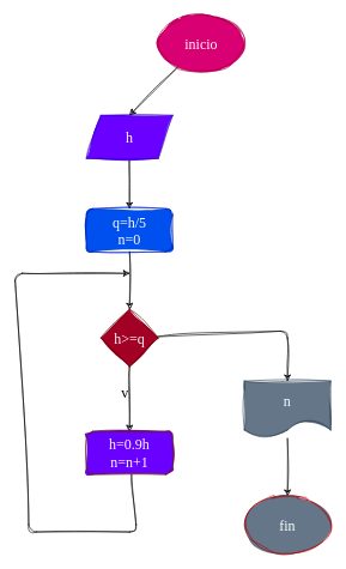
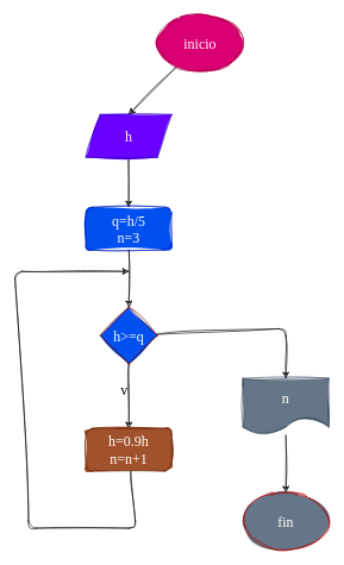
- <mxCell id="7" value="q=h/5&lt;br&gt;n=0" style="rounded=1;whiteSpace=wrap;html=1;sketch=1;hachureGap=4;jiggle=2;curveFitting=1;fontFamily=Architects Daughter;fontSource=https%3A%2F%2Ffonts.googleapis.com%2Fcss%3Ffamily%3DArchitects%2BDaughter;fontSize=20;fillColor=#0050ef;fontColor=#ffffff;strokeColor=#001DBC;fillStyle=solid;" vertex="1" parent="1"><mxGeometry x="120" y="290" width="120" height="60" as="geometry" /></mxCell>
+ <mxCell id="7" value="q=h/5&lt;br&gt;n=3" style="rounded=1;whiteSpace=wrap;html=1;sketch=1;hachureGap=4;jiggle=2;curveFitting=1;fontFamily=Architects Daughter;fontSource=https%3A%2F%2Ffonts.googleapis.com%2Fcss%3Ffamily%3DArchitects%2BDaughter;fontSize=20;fillColor=#0050ef;fontColor=#ffffff;strokeColor=#001DBC;fillStyle=solid;" vertex="1" parent="1"><mxGeometry x="120" y="290" width="120" height="60" as="geometry" /></mxCell>
- <mxCell id="10" value="h&amp;gt;=q" style="rhombus;whiteSpace=wrap;html=1;sketch=1;hachureGap=4;jiggle=2;curveFitting=1;fontFamily=Architects Daughter;fontSource=https%3A%2F%2Ffonts.googleapis.com%2Fcss%3Ffamily%3DArchitects%2BDaughter;fontSize=20;fillColor=#a20025;fontColor=#ffffff;strokeColor=#6F0000;fillStyle=solid;" vertex="1" parent="1"><mxGeometry x="140" y="430" width="80" height="80" as="geometry" /></mxCell>
+ <mxCell id="10" value="h&amp;gt;=q" style="rhombus;whiteSpace=wrap;html=1;sketch=1;hachureGap=4;jiggle=2;curveFitting=1;fontFamily=Architects Daughter;fontSource=https%3A%2F%2Ffonts.googleapis.com%2Fcss%3Ffamily%3DArchitects%2BDaughter;fontSize=20;fillColor=#0050ef;fontColor=#ffffff;strokeColor=#6F0000;fillStyle=solid;" vertex="1" parent="1"><mxGeometry x="140" y="430" width="80" height="80" as="geometry" /></mxCell>
- <mxCell id="13" value="h=0.9h&lt;br&gt;n=n+1" style="rounded=1;whiteSpace=wrap;html=1;sketch=1;hachureGap=4;jiggle=2;curveFitting=1;fontFamily=Architects Daughter;fontSource=https%3A%2F%2Ffonts.googleapis.com%2Fcss%3Ffamily%3DArchitects%2BDaughter;fontSize=20;fillColor=#6a00ff;fontColor=#ffffff;strokeColor=#6D1F00;fillStyle=solid;" vertex="1" parent="1"><mxGeometry x="120" y="600" width="120" height="60" as="geometry" /></mxCell>
+ <mxCell id="13" value="h=0.9h&lt;br&gt;n=n+1" style="rounded=1;whiteSpace=wrap;html=1;sketch=1;hachureGap=4;jiggle=2;curveFitting=1;fontFamily=Architects Daughter;fontSource=https%3A%2F%2Ffonts.googleapis.com%2Fcss%3Ffamily%3DArchitects%2BDaughter;fontSize=20;fillColor=#a0522d;fontColor=#ffffff;strokeColor=#6D1F00;fillStyle=solid;" vertex="1" parent="1"><mxGeometry x="120" y="600" width="120" height="60" as="geometry" /></mxCell>
